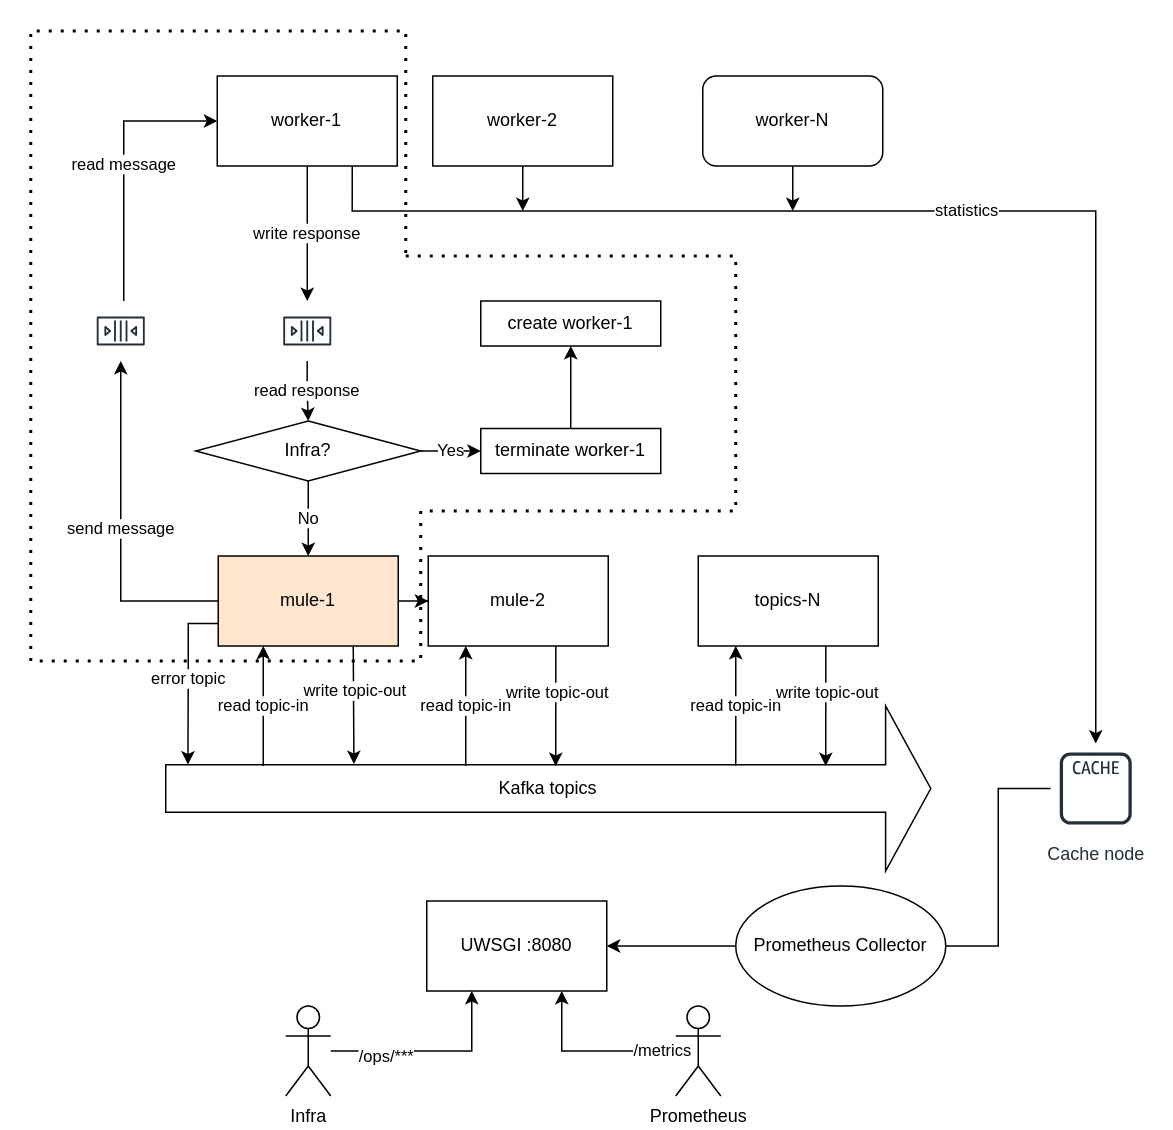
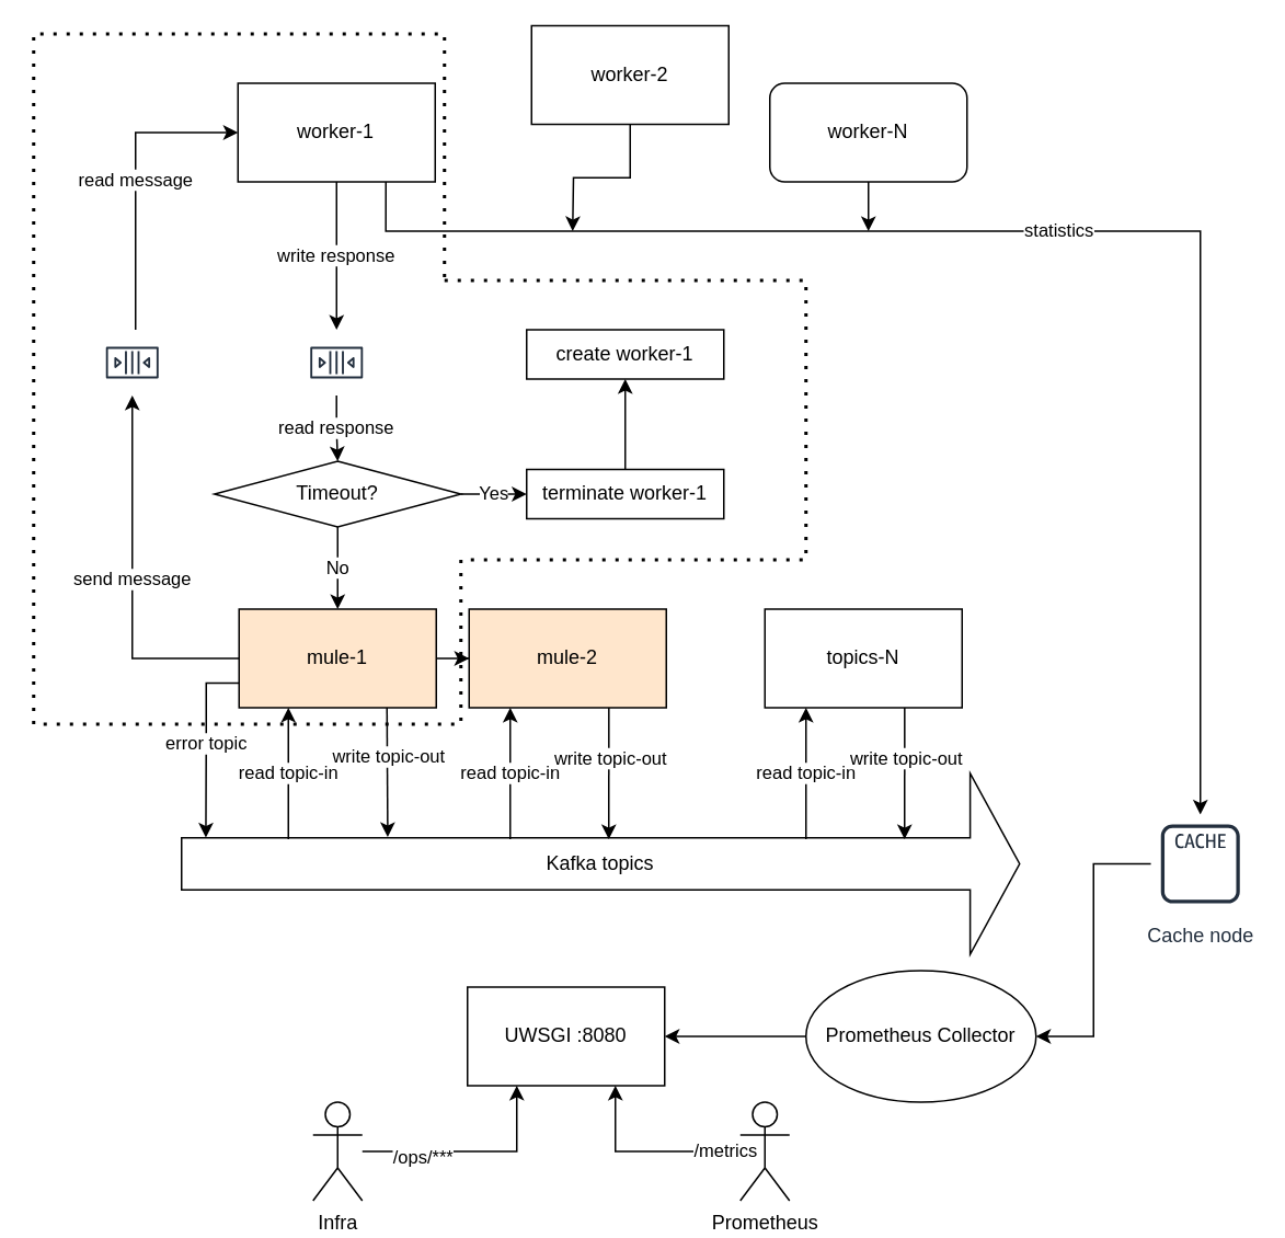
- <mxCell id="19" value="worker-2" style="rounded=0;whiteSpace=wrap;html=1;" vertex="1" parent="1"><mxGeometry x="288" y="50" width="120" height="60" as="geometry" /></mxCell>
+ <mxCell id="19" value="worker-2" style="rounded=0;whiteSpace=wrap;html=1;" vertex="1" parent="1"><mxGeometry x="323" y="15" width="120" height="60" as="geometry" /></mxCell>
- <mxCell id="36" value="Infra?" style="rhombus;whiteSpace=wrap;html=1;" vertex="1" parent="1"><mxGeometry x="130" y="280" width="150" height="40" as="geometry" /></mxCell>
+ <mxCell id="36" value="Timeout?" style="rhombus;whiteSpace=wrap;html=1;" vertex="1" parent="1"><mxGeometry x="130" y="280" width="150" height="40" as="geometry" /></mxCell>
- <mxCell id="7" value="mule-2" style="rounded=0;whiteSpace=wrap;html=1;" vertex="1" parent="1"><mxGeometry x="285" y="370" width="120" height="60" as="geometry" /></mxCell>
+ <mxCell id="7" value="mule-2" style="rounded=0;whiteSpace=wrap;html=1;fillColor=#ffe6cc;" vertex="1" parent="1"><mxGeometry x="285" y="370" width="120" height="60" as="geometry" /></mxCell>
- <mxCell id="40" style="edgeStyle=orthogonalEdgeStyle;rounded=0;orthogonalLoop=1;jettySize=auto;html=1;entryX=1;entryY=0.5;entryDx=0;entryDy=0;endArrow=none;" edge="1" parent="1" source="44" target="42"><mxGeometry relative="1" as="geometry"><mxPoint x="690" y="525" as="sourcePoint" /></mxGeometry></mxCell>
+ <mxCell id="40" style="edgeStyle=orthogonalEdgeStyle;rounded=0;orthogonalLoop=1;jettySize=auto;html=1;entryX=1;entryY=0.5;entryDx=0;entryDy=0;" edge="1" parent="1" source="44" target="42"><mxGeometry relative="1" as="geometry"><mxPoint x="690" y="525" as="sourcePoint" /></mxGeometry></mxCell>
